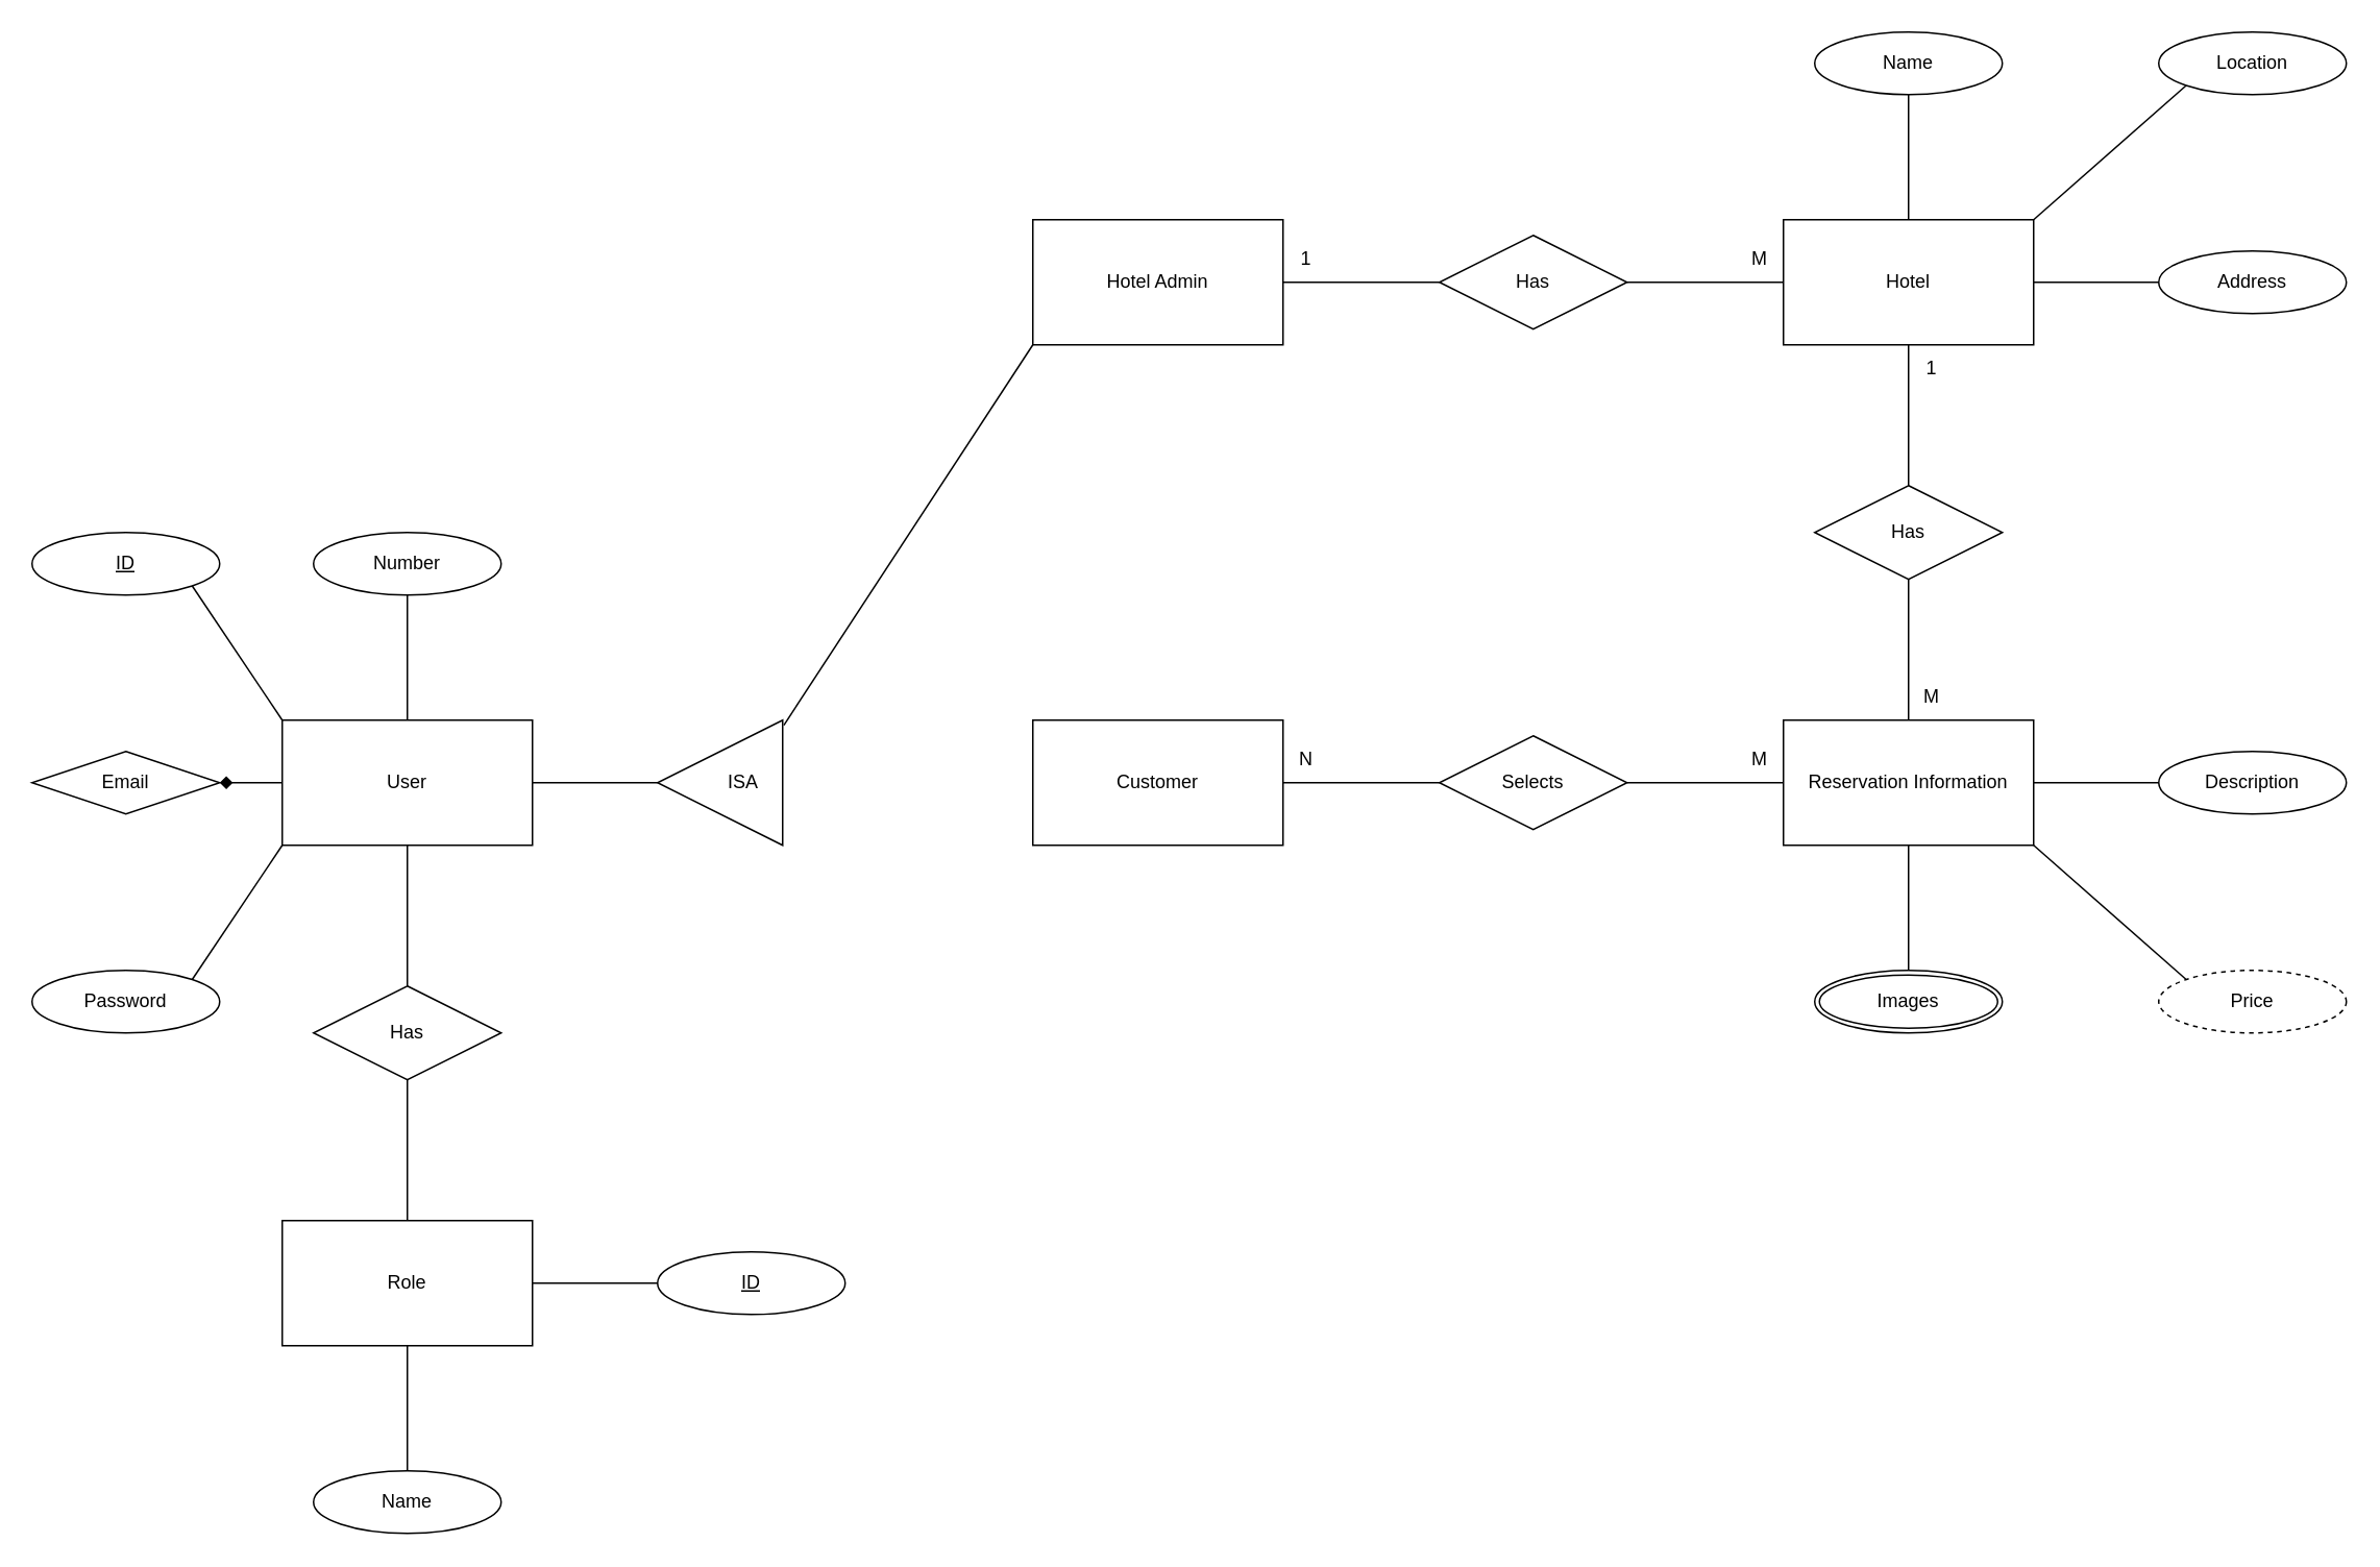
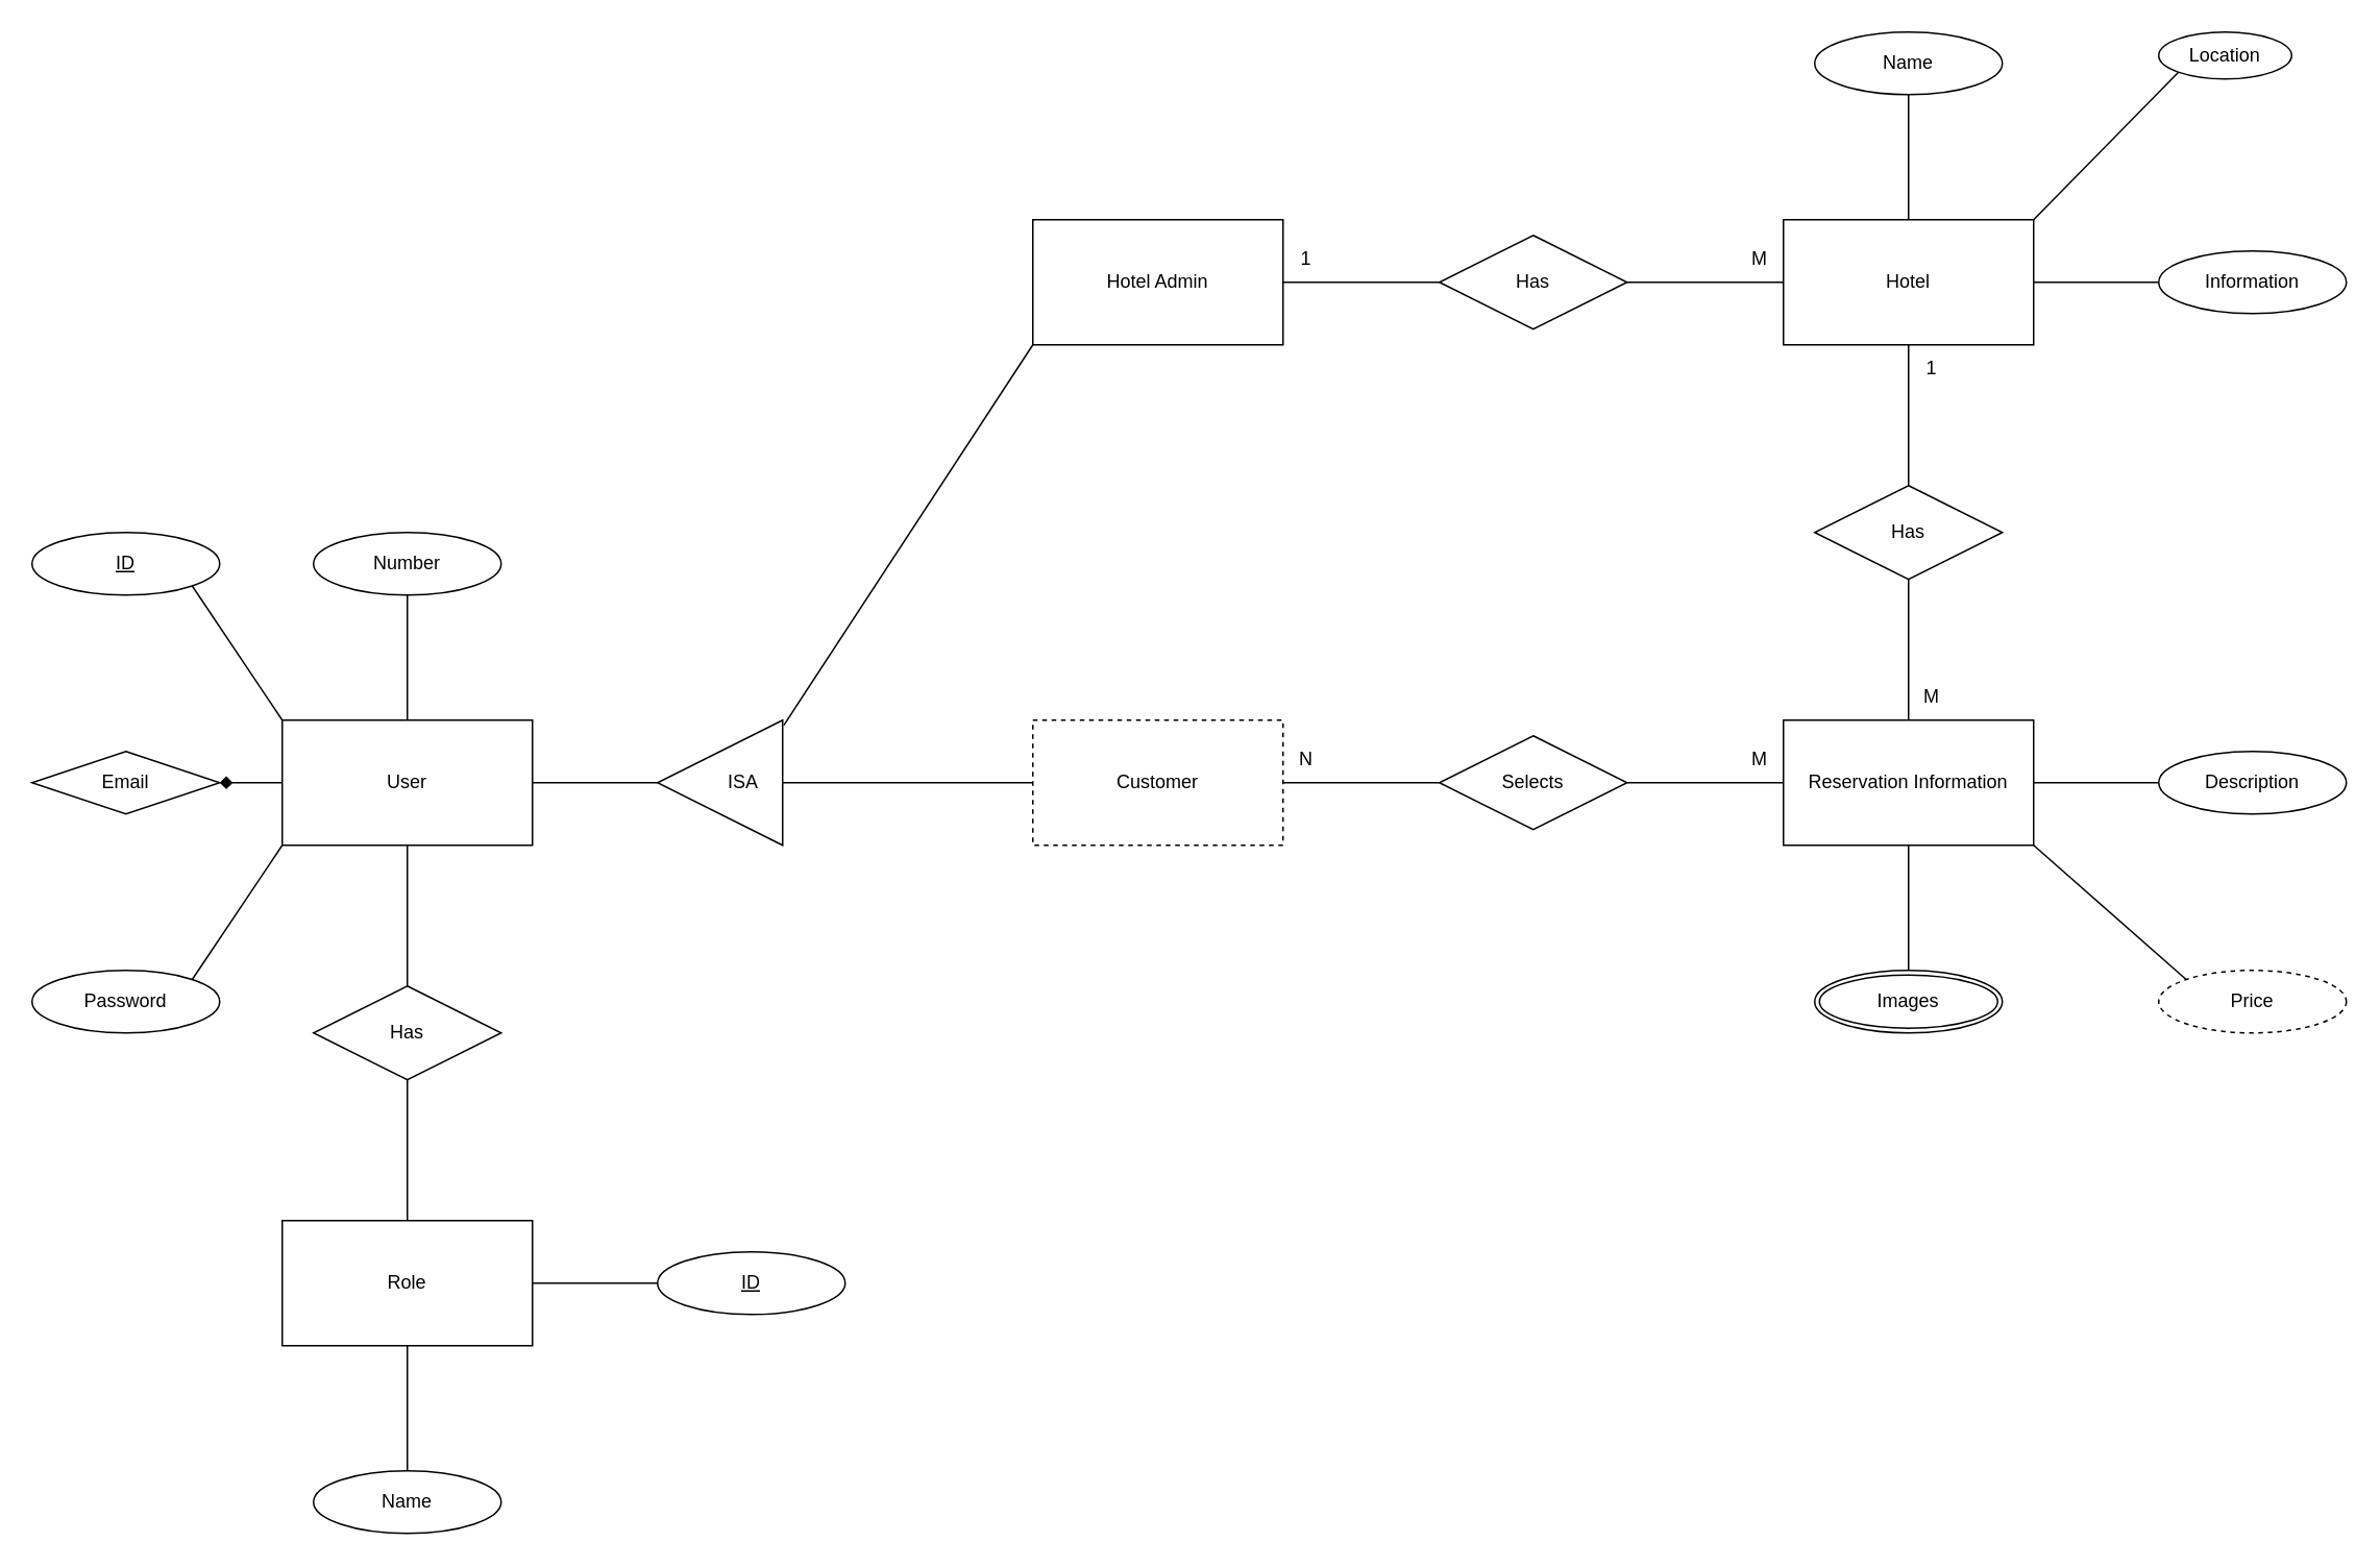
- <mxCell id="9" value="Location" style="ellipse;whiteSpace=wrap;html=1;align=center;" parent="1" vertex="1"><mxGeometry x="1380" width="120" height="40" as="geometry" y="20" /></mxCell>
+ <mxCell id="9" value="Location" style="ellipse;whiteSpace=wrap;html=1;align=center;" parent="1" vertex="1"><mxGeometry x="1380" y="20" width="85" height="30" as="geometry" /></mxCell>
- <mxCell id="11" value="Address" style="ellipse;whiteSpace=wrap;html=1;align=center;" parent="1" vertex="1"><mxGeometry x="1380" y="160" width="120" height="40" as="geometry" /></mxCell>
+ <mxCell id="11" value="Information" style="ellipse;whiteSpace=wrap;html=1;align=center;" parent="1" vertex="1"><mxGeometry x="1380" y="160" width="120" height="40" as="geometry" /></mxCell>
+ <mxCell id="18" value="" style="endArrow=none;html=1;rounded=0;entryX=1;entryY=0.5;entryDx=0;entryDy=0;exitX=0;exitY=0.5;exitDx=0;exitDy=0;" parent="1" source="17" target="14" edge="1"><mxGeometry width="50" height="50" relative="1" as="geometry"><mxPoint x="650" y="580" as="sourcePoint" /><mxPoint x="570" y="580" as="targetPoint" /></mxGeometry></mxCell>
- <mxCell id="17" value="Customer" style="whiteSpace=wrap;html=1;align=center;" parent="1" vertex="1"><mxGeometry x="660" y="460" width="160" height="80" as="geometry" /></mxCell>
+ <mxCell id="17" value="Customer" style="whiteSpace=wrap;html=1;align=center;dashed=1;" parent="1" vertex="1"><mxGeometry x="660" y="460" width="160" height="80" as="geometry" /></mxCell>
